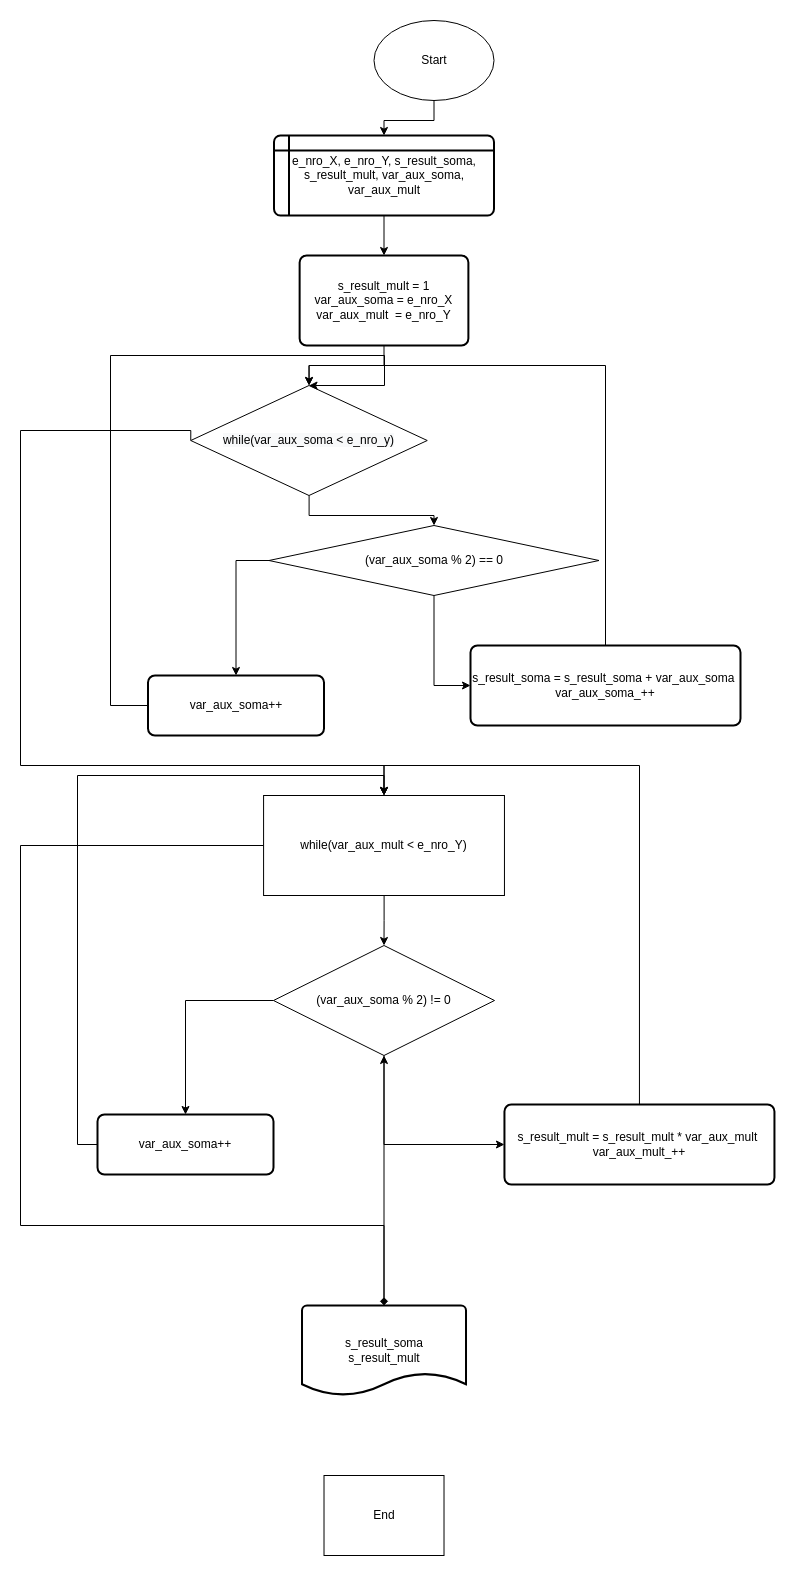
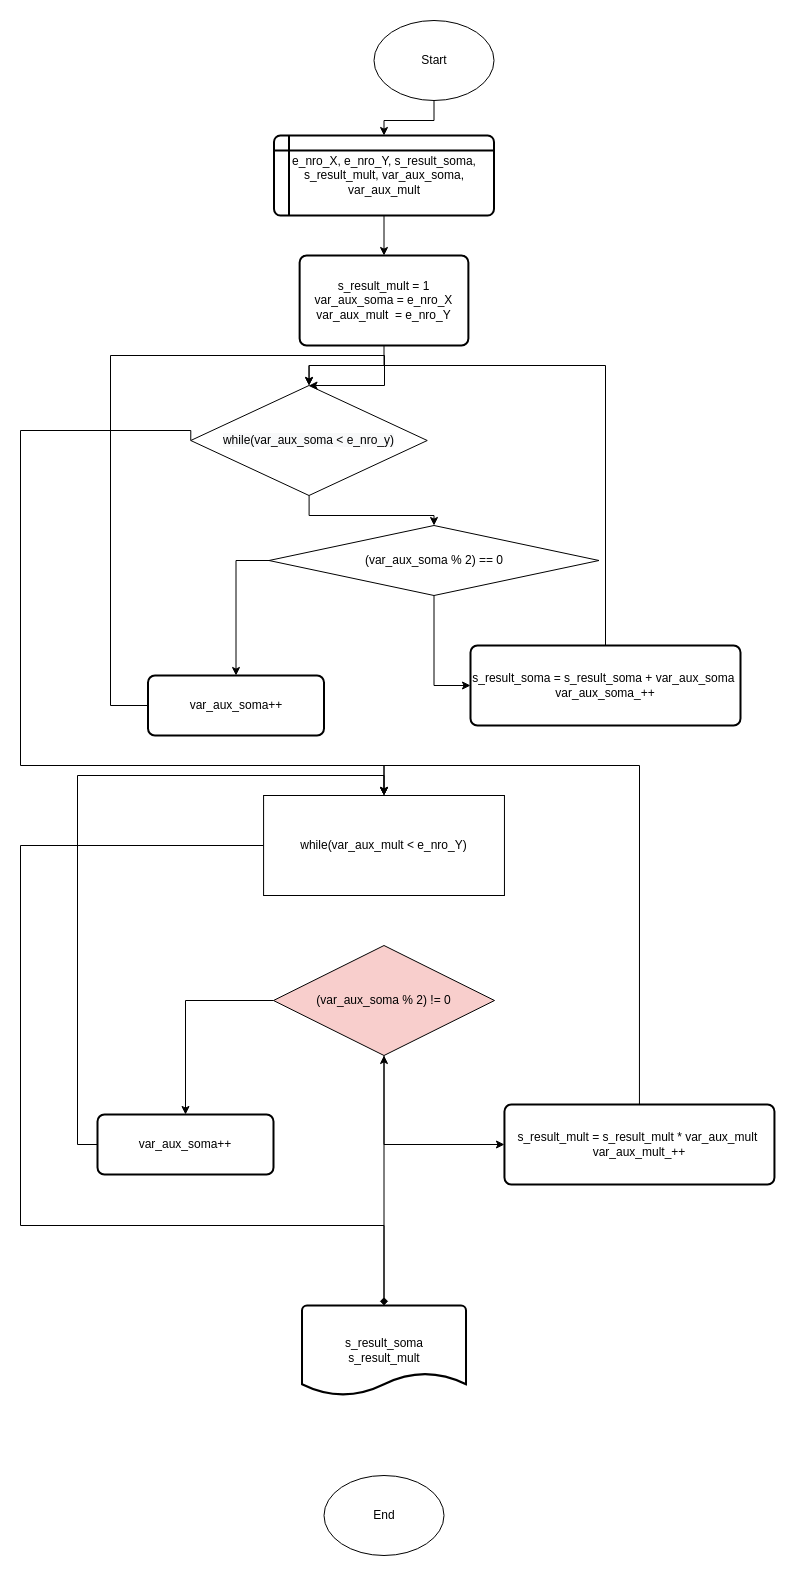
- <mxCell id="18" value="" style="edgeStyle=orthogonalEdgeStyle;rounded=0;orthogonalLoop=1;jettySize=auto;html=1;" edge="1" parent="1" source="20" target="23"><mxGeometry relative="1" as="geometry" /></mxCell>
- <mxCell id="23" value="(var_aux_soma % 2) != 0" style="rhombus;whiteSpace=wrap;html=1;" vertex="1" parent="1"><mxGeometry x="273" y="945" width="221" height="110" as="geometry" /></mxCell>
+ <mxCell id="23" value="(var_aux_soma % 2) != 0" style="rhombus;whiteSpace=wrap;html=1;fillColor=#f8cecc;" vertex="1" parent="1"><mxGeometry x="273" y="945" width="221" height="110" as="geometry" /></mxCell>
- <mxCell id="30" value="End" style="whiteSpace=wrap;html=1;rounded=0;" vertex="1" parent="1"><mxGeometry x="323.51" y="1475" width="120" height="80" as="geometry" /></mxCell>
+ <mxCell id="30" value="End" style="ellipse;whiteSpace=wrap;html=1;" vertex="1" parent="1"><mxGeometry x="323.51" y="1475" width="120" height="80" as="geometry" /></mxCell>
